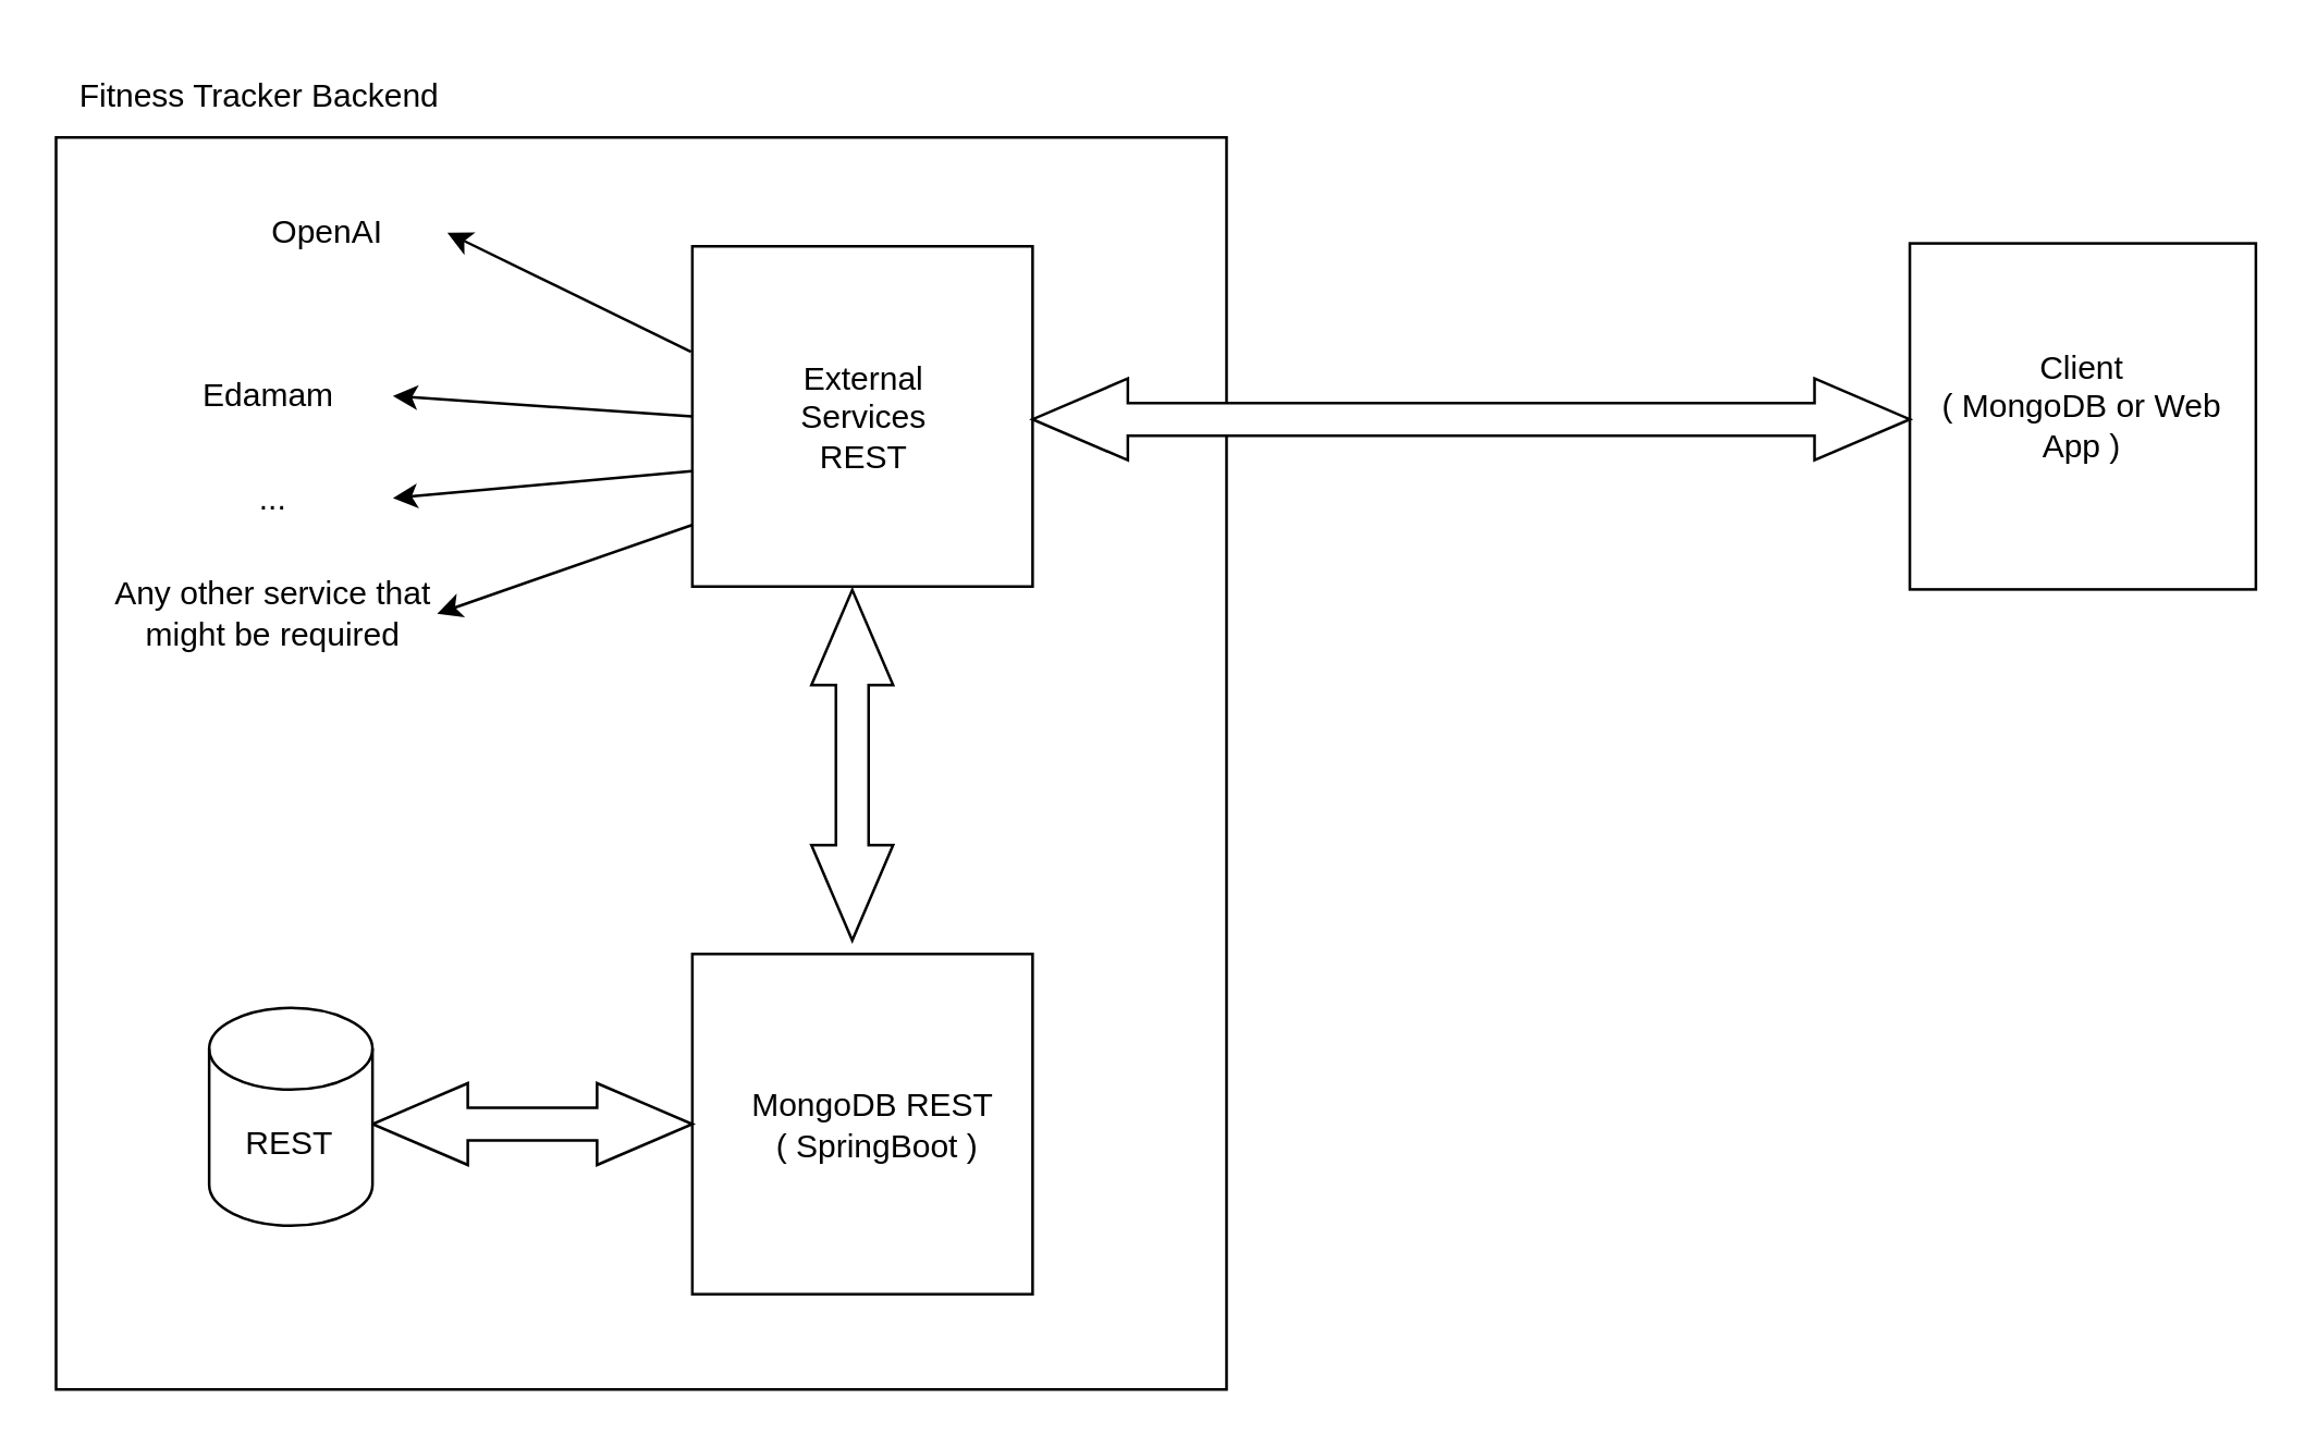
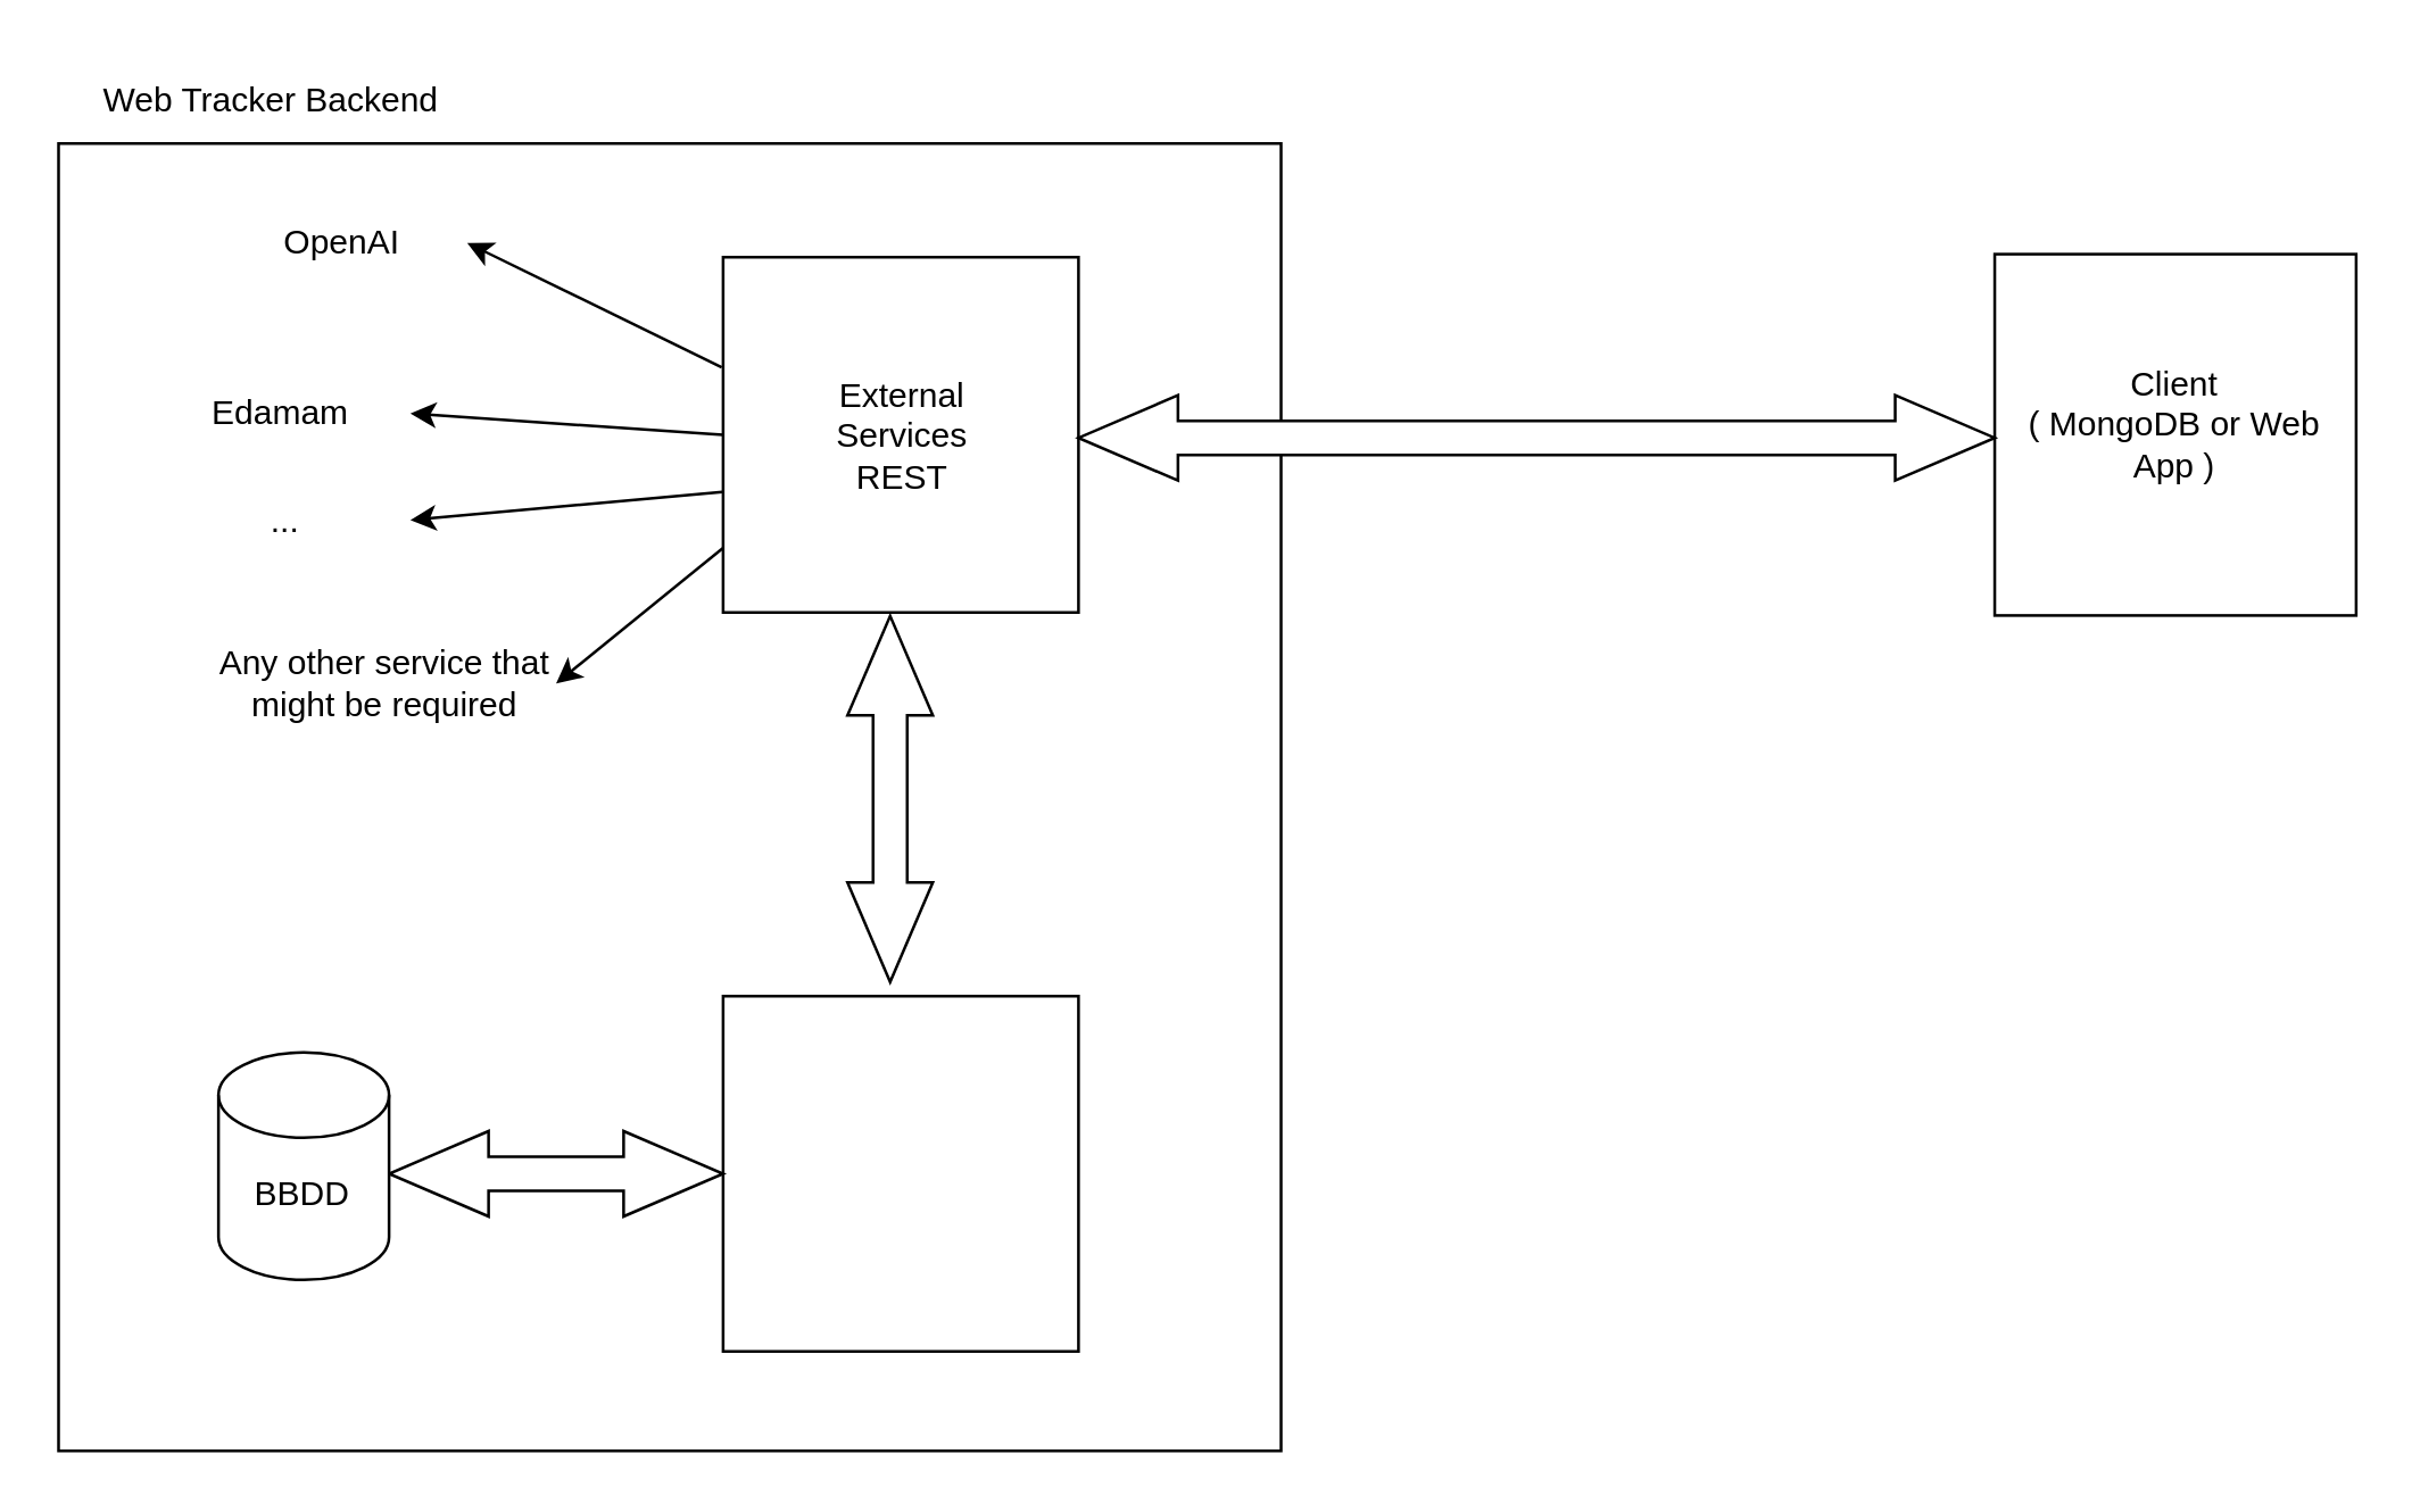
- <mxCell id="22" value="Fitness Tracker Backend" style="text;html=1;align=center;verticalAlign=middle;whiteSpace=wrap;rounded=0;" parent="1" vertex="1"><mxGeometry x="20" y="20" width="150" height="30" as="geometry" /></mxCell>
+ <mxCell id="22" value="Web Tracker Backend" style="text;html=1;align=center;verticalAlign=middle;whiteSpace=wrap;rounded=0;" parent="1" vertex="1"><mxGeometry x="20" y="20" width="150" height="30" as="geometry" /></mxCell>
- <mxCell id="16" value="Any other service that might be required" style="text;html=1;align=center;verticalAlign=middle;whiteSpace=wrap;rounded=0;" parent="1" vertex="1"><mxGeometry x="40" y="210" width="120" height="30" as="geometry" /></mxCell>
+ <mxCell id="16" value="Any other service that might be required" style="text;html=1;align=center;verticalAlign=middle;whiteSpace=wrap;rounded=0;" parent="1" vertex="1"><mxGeometry x="75" y="225" width="120" height="30" as="geometry" /></mxCell>
- <mxCell id="6" value="MongoDB REST&amp;nbsp; ( SpringBoot )" style="text;html=1;align=center;verticalAlign=middle;whiteSpace=wrap;rounded=0;" parent="1" vertex="1"><mxGeometry x="272.5" y="397.5" width="97.5" height="30" as="geometry" /></mxCell>
- <mxCell id="10" value="REST" style="text;html=1;align=center;verticalAlign=middle;whiteSpace=wrap;rounded=0;" parent="1" vertex="1"><mxGeometry x="76.25" y="404.84" width="60" height="30" as="geometry" /></mxCell>
+ <mxCell id="10" value="BBDD" style="text;html=1;align=center;verticalAlign=middle;whiteSpace=wrap;rounded=0;" parent="1" vertex="1"><mxGeometry x="76.25" y="404.84" width="60" height="30" as="geometry" /></mxCell>
